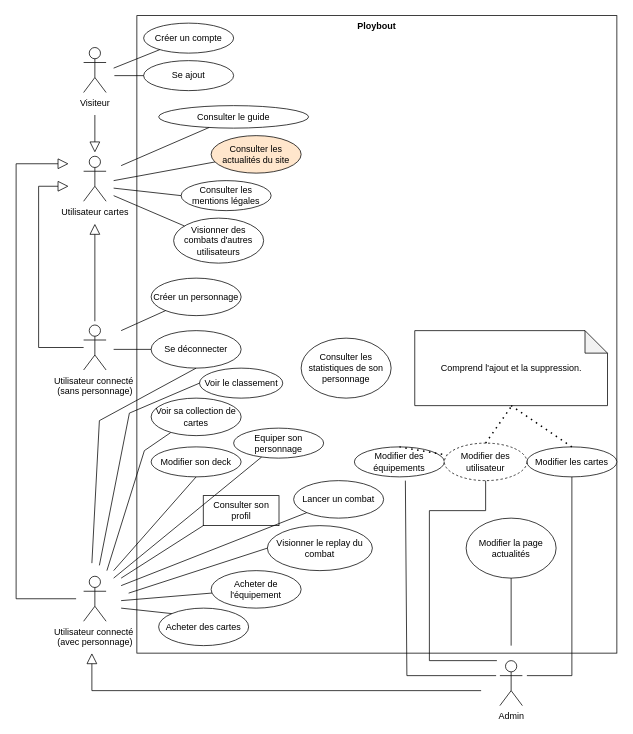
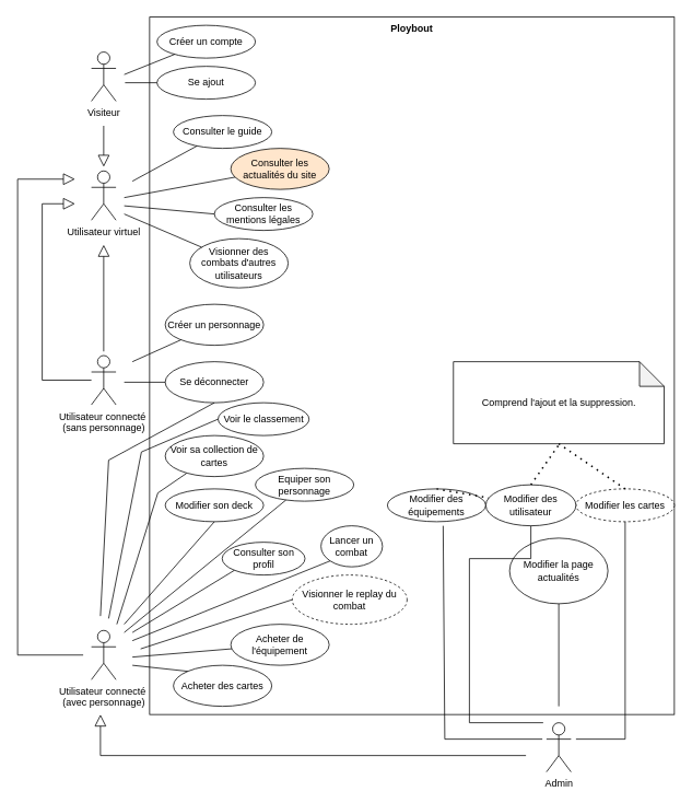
- <mxCell id="6" value="Consulter le guide" style="ellipse;whiteSpace=wrap;html=1;" parent="1" vertex="1"><mxGeometry x="211" y="140" width="200" height="30" as="geometry" /></mxCell>
+ <mxCell id="6" value="Consulter le guide" style="ellipse;whiteSpace=wrap;html=1;" parent="1" vertex="1"><mxGeometry x="211" y="140" width="120" height="40" as="geometry" /></mxCell>
- <mxCell id="8" value="Consulter les mentions légales" style="ellipse;whiteSpace=wrap;html=1;" parent="1" vertex="1"><mxGeometry x="241" y="240" width="120" height="40" as="geometry" /></mxCell>
+ <mxCell id="8" value="Consulter les mentions légales" style="ellipse;whiteSpace=wrap;html=1;" parent="1" vertex="1"><mxGeometry x="261" y="240" width="120" height="40" as="geometry" /></mxCell>
- <mxCell id="21" value="Utilisateur cartes" style="shape=umlActor;verticalLabelPosition=bottom;verticalAlign=top;html=1;outlineConnect=0;" parent="1" vertex="1"><mxGeometry x="110.98" y="207.5" width="30" height="60" as="geometry" /></mxCell>
+ <mxCell id="21" value="Utilisateur virtuel" style="shape=umlActor;verticalLabelPosition=bottom;verticalAlign=top;html=1;outlineConnect=0;" parent="1" vertex="1"><mxGeometry x="110.98" y="207.5" width="30" height="60" as="geometry" /></mxCell>
- <mxCell id="41" value="Consulter les statistiques de son personnage" style="ellipse;whiteSpace=wrap;html=1;" parent="1" vertex="1"><mxGeometry x="401" y="450" width="120" height="80" as="geometry" /></mxCell>
- <mxCell id="55" value="Modifier des utilisateur" style="ellipse;whiteSpace=wrap;html=1;dashed=1;" parent="1" vertex="1"><mxGeometry x="592" y="590" width="110" height="50" as="geometry" /></mxCell>
+ <mxCell id="55" value="Modifier des utilisateur" style="ellipse;whiteSpace=wrap;html=1;" parent="1" vertex="1"><mxGeometry x="592" y="590" width="110" height="50" as="geometry" /></mxCell>
- <mxCell id="43" value="Modifier les cartes" style="ellipse;whiteSpace=wrap;html=1;" parent="1" vertex="1"><mxGeometry x="702" y="595" width="120" height="40" as="geometry" /></mxCell>
+ <mxCell id="43" value="Modifier les cartes" style="ellipse;whiteSpace=wrap;html=1;dashed=1;" parent="1" vertex="1"><mxGeometry x="702" y="595" width="120" height="40" as="geometry" /></mxCell>
- <mxCell id="9" value="Lancer un combat" style="ellipse;whiteSpace=wrap;html=1;" parent="1" vertex="1"><mxGeometry x="391" y="640" width="120" height="50" as="geometry" /></mxCell>
+ <mxCell id="9" value="Lancer un combat" style="ellipse;whiteSpace=wrap;html=1;" parent="1" vertex="1"><mxGeometry x="391" y="640" width="75" height="50" as="geometry" /></mxCell>
- <mxCell id="12" value="Consulter son profil" style="whiteSpace=wrap;html=1;rounded=0;" parent="1" vertex="1"><mxGeometry x="270.5" y="660" width="101" height="40" as="geometry" /></mxCell>
+ <mxCell id="12" value="Consulter son profil" style="ellipse;whiteSpace=wrap;html=1;" parent="1" vertex="1"><mxGeometry x="270.5" y="660" width="101" height="40" as="geometry" /></mxCell>
- <mxCell id="20" value="Visionner le replay du combat" style="ellipse;whiteSpace=wrap;html=1;" parent="1" vertex="1"><mxGeometry x="356" y="700" width="140" height="60" as="geometry" /></mxCell>
+ <mxCell id="20" value="Visionner le replay du combat" style="ellipse;whiteSpace=wrap;html=1;dashed=1;" parent="1" vertex="1"><mxGeometry x="356" y="700" width="140" height="60" as="geometry" /></mxCell>
- <mxCell id="45" value="Modifier la page actualités" style="ellipse;whiteSpace=wrap;html=1;" parent="1" vertex="1"><mxGeometry x="621" y="690" width="120" height="80" as="geometry" /></mxCell>
+ <mxCell id="45" value="Modifier la page actualités" style="ellipse;whiteSpace=wrap;html=1;" parent="1" vertex="1"><mxGeometry x="621" y="655" width="120" height="80" as="geometry" /></mxCell>
